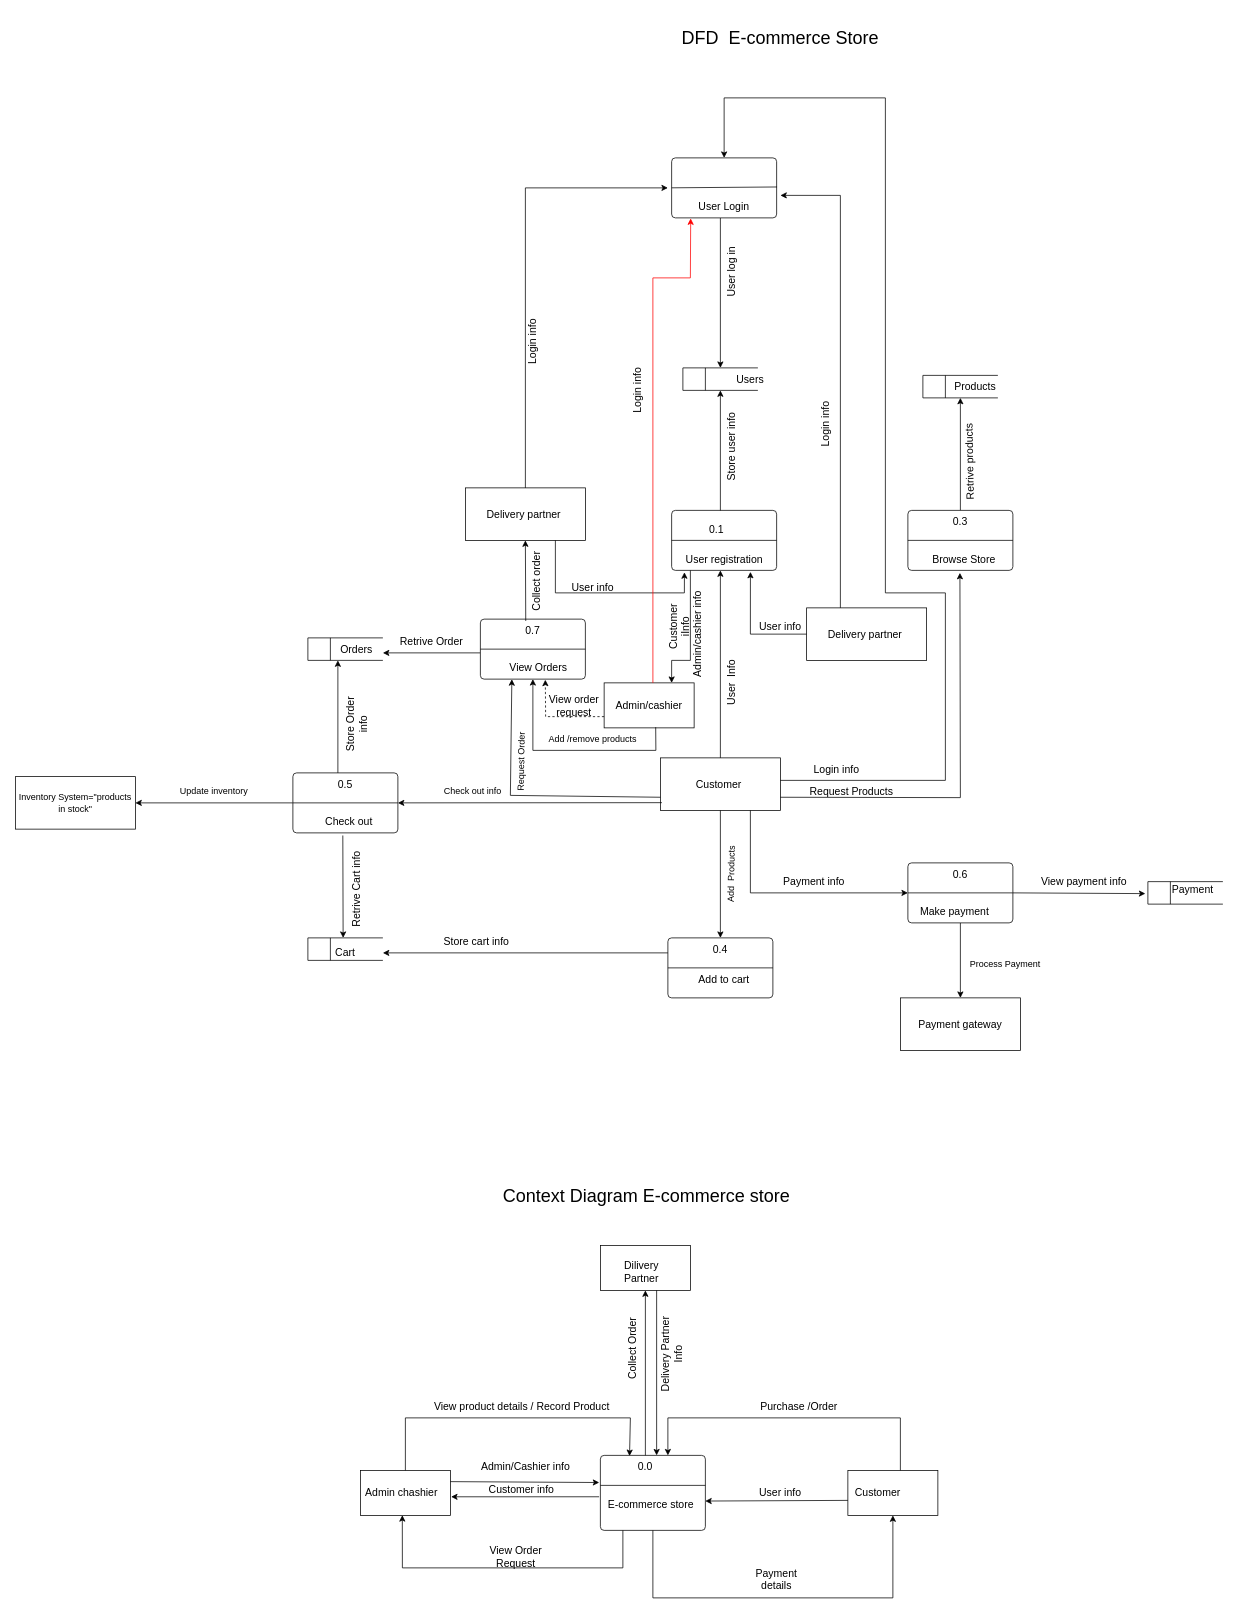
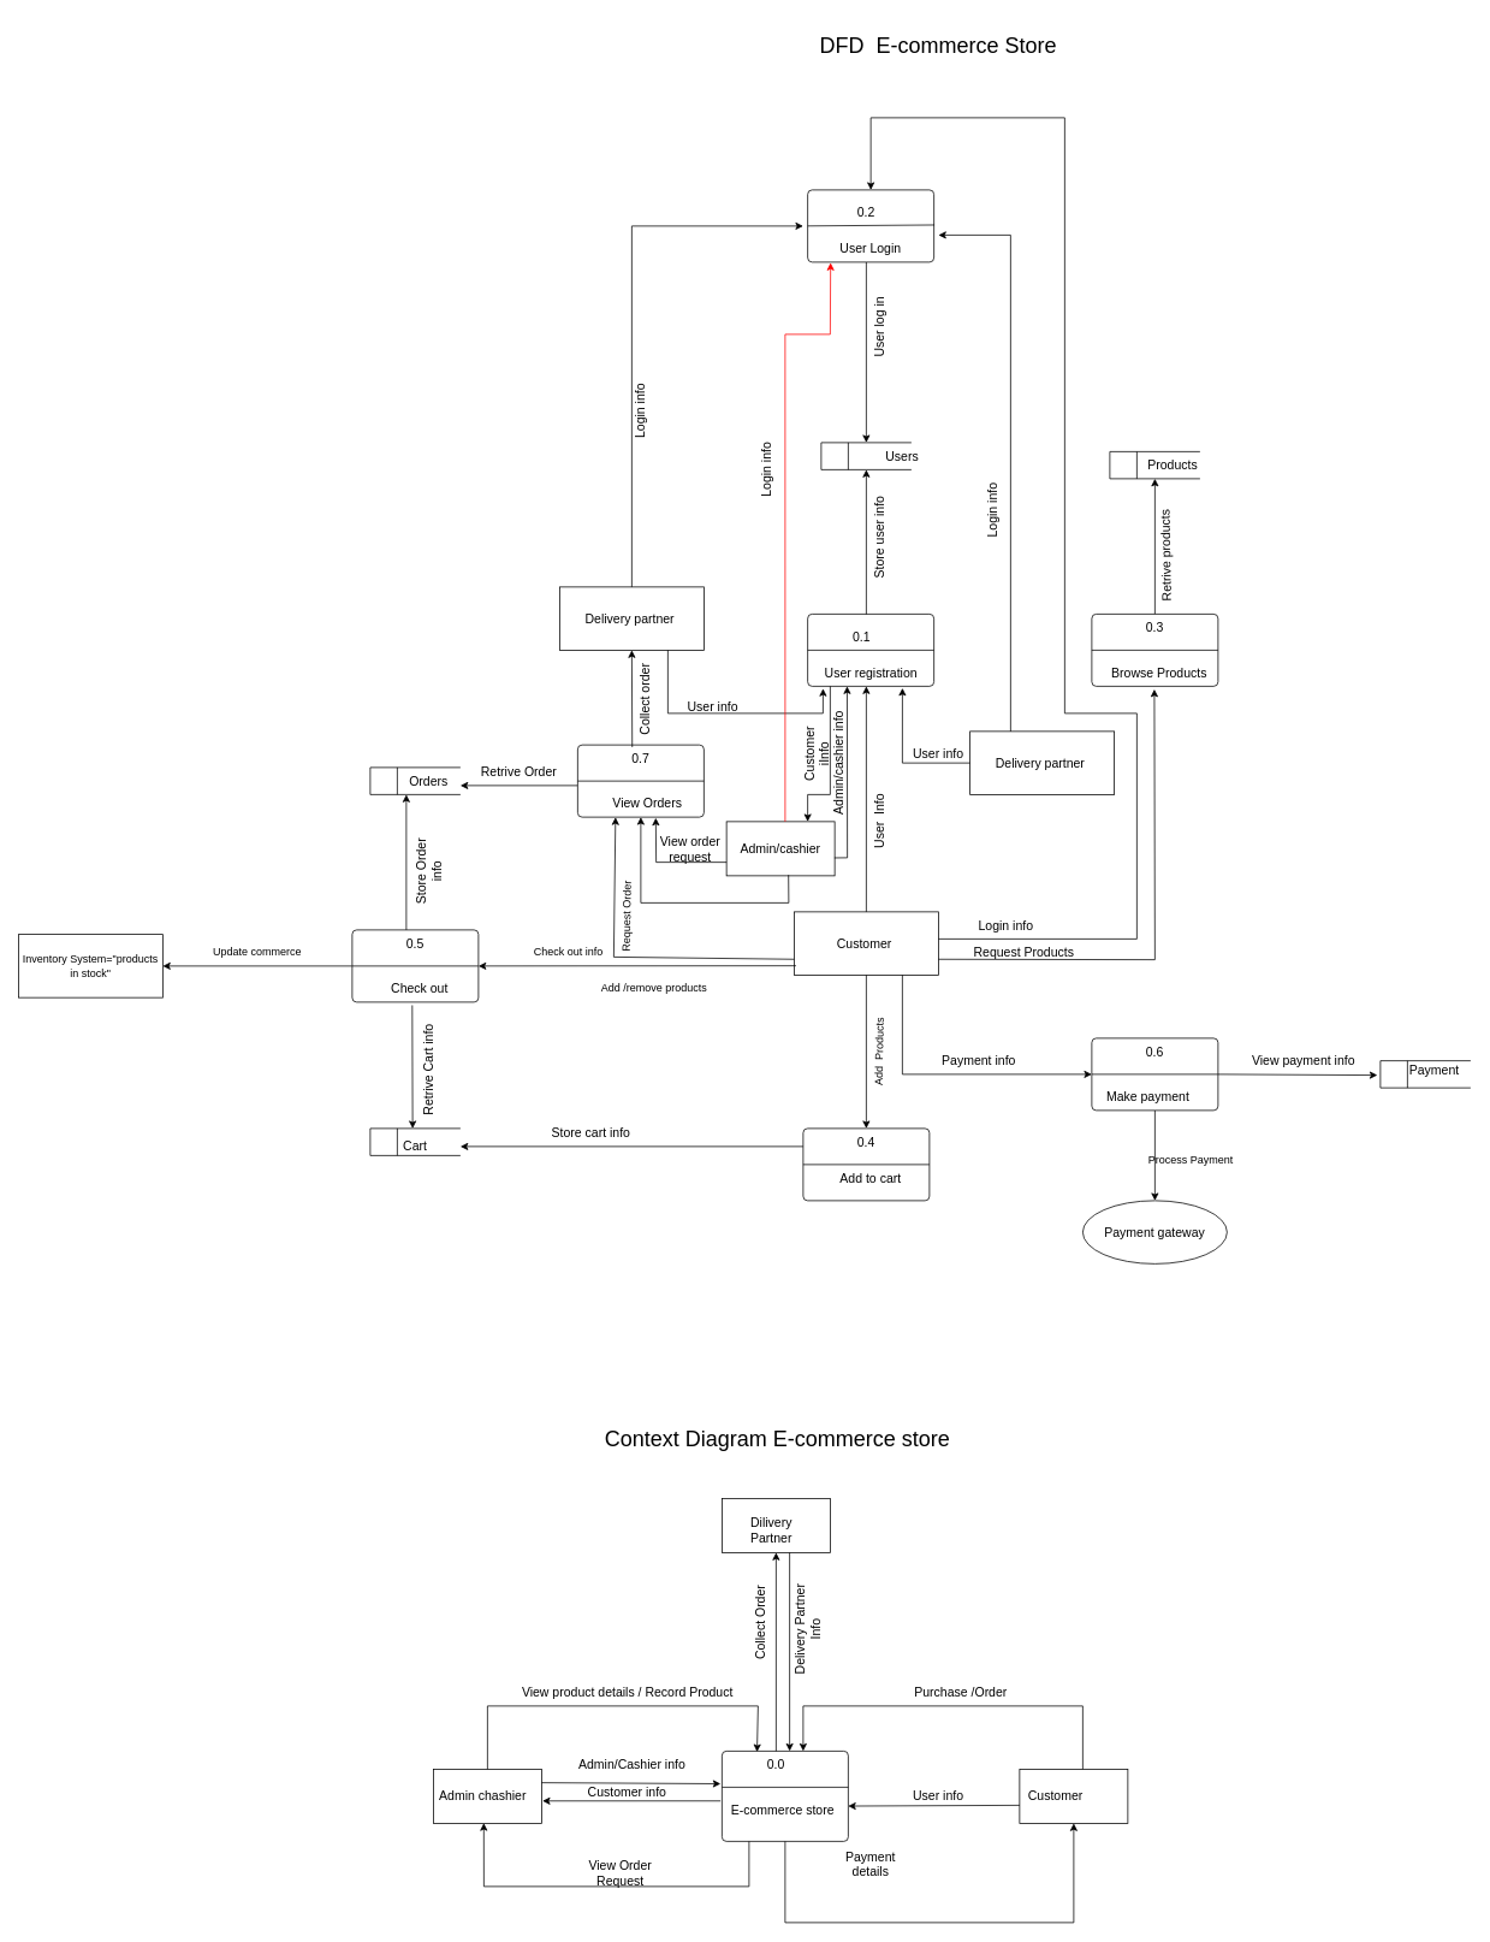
+ <mxCell id="89" value="&lt;font style=&quot;font-size: 14px;&quot;&gt;0.2&lt;/font&gt;" style="text;html=1;align=center;verticalAlign=middle;whiteSpace=wrap;rounded=0;" parent="1" vertex="1"><mxGeometry x="930" y="220" width="60" height="30" as="geometry" /></mxCell>
- <mxCell id="57" value="&lt;font style=&quot;font-size: 14px;&quot;&gt;Browse Store&lt;/font&gt;" style="text;html=1;align=center;verticalAlign=middle;whiteSpace=wrap;rounded=0;" parent="1" vertex="1"><mxGeometry x="1230" y="730" width="110" height="30" as="geometry" /></mxCell>
+ <mxCell id="57" value="&lt;font style=&quot;font-size: 14px;&quot;&gt;Browse Products&lt;/font&gt;" style="text;html=1;align=center;verticalAlign=middle;whiteSpace=wrap;rounded=0;" parent="1" vertex="1"><mxGeometry x="1230" y="730" width="110" height="30" as="geometry" /></mxCell>
+ <mxCell id="75" value="" style="endArrow=classic;html=1;rounded=0;entryX=0.25;entryY=1;entryDx=0;entryDy=0;exitX=0.997;exitY=0.669;exitDx=0;exitDy=0;exitPerimeter=0;" parent="1" source="71" target="54" edge="1"><mxGeometry width="50" height="50" relative="1" as="geometry"><mxPoint x="930" y="950" as="sourcePoint" /><mxPoint x="990" y="760" as="targetPoint" /><Array as="points"><mxPoint x="939" y="950" /></Array></mxGeometry></mxCell>
- <mxCell id="84" value="" style="endArrow=classic;html=1;rounded=0;entryX=0.607;entryY=1.029;entryDx=0;entryDy=0;exitX=0;exitY=0.75;exitDx=0;exitDy=0;entryPerimeter=0;dashed=1;" parent="1" source="71" target="52" edge="1"><mxGeometry width="50" height="50" relative="1" as="geometry"><mxPoint x="800" y="950" as="sourcePoint" /><mxPoint x="850" y="900" as="targetPoint" /><Array as="points"><mxPoint x="727" y="955" /></Array></mxGeometry></mxCell>
+ <mxCell id="84" value="" style="endArrow=classic;html=1;rounded=0;entryX=0.607;entryY=1.029;entryDx=0;entryDy=0;exitX=0;exitY=0.75;exitDx=0;exitDy=0;entryPerimeter=0;" parent="1" source="71" target="52" edge="1"><mxGeometry width="50" height="50" relative="1" as="geometry"><mxPoint x="800" y="950" as="sourcePoint" /><mxPoint x="850" y="900" as="targetPoint" /><Array as="points"><mxPoint x="727" y="955" /></Array></mxGeometry></mxCell>
- <mxCell id="124" value="Add /remove products" style="text;html=1;align=center;verticalAlign=middle;whiteSpace=wrap;rounded=0;" parent="1" vertex="1"><mxGeometry x="720" y="970" width="140" height="30" as="geometry" /></mxCell>
+ <mxCell id="124" value="Add /remove products" style="text;html=1;align=center;verticalAlign=middle;whiteSpace=wrap;rounded=0;" parent="1" vertex="1"><mxGeometry x="655" y="1080" width="140" height="30" as="geometry" /></mxCell>
- <mxCell id="44" value="Update inventory" style="text;html=1;align=center;verticalAlign=middle;whiteSpace=wrap;rounded=0;" parent="1" vertex="1"><mxGeometry x="230" y="1040" width="110" height="30" as="geometry" /></mxCell>
+ <mxCell id="44" value="Update commerce" style="text;html=1;align=center;verticalAlign=middle;whiteSpace=wrap;rounded=0;" parent="1" vertex="1"><mxGeometry x="230" y="1040" width="110" height="30" as="geometry" /></mxCell>
- <mxCell id="29" value="&lt;font style=&quot;font-size: 14px;&quot;&gt;Store cart info&lt;/font&gt;" style="text;html=1;align=center;verticalAlign=middle;whiteSpace=wrap;rounded=0;" parent="1" vertex="1"><mxGeometry x="580" y="1240" width="110" height="30" as="geometry" /></mxCell>
+ <mxCell id="29" value="&lt;font style=&quot;font-size: 14px;&quot;&gt;Store cart info&lt;/font&gt;" style="text;html=1;align=center;verticalAlign=middle;whiteSpace=wrap;rounded=0;" parent="1" vertex="1"><mxGeometry x="600" y="1240" width="110" height="30" as="geometry" /></mxCell>
- <mxCell id="40" value="Process Payment" style="text;html=1;align=center;verticalAlign=middle;whiteSpace=wrap;rounded=0;" parent="1" vertex="1"><mxGeometry x="1290" y="1270" width="100" height="30" as="geometry" /></mxCell>
+ <mxCell id="40" value="Process Payment" style="text;html=1;align=center;verticalAlign=middle;whiteSpace=wrap;rounded=0;" parent="1" vertex="1"><mxGeometry x="1270" y="1270" width="100" height="30" as="geometry" /></mxCell>
- <mxCell id="2" value="&lt;font style=&quot;font-size: 14px;&quot;&gt;Payment gateway&lt;/font&gt;" style="html=1;align=center;verticalAlign=middle;dashed=0;whiteSpace=wrap;" parent="1" vertex="1"><mxGeometry x="1200" y="1330" width="160" height="70" as="geometry" /></mxCell>
+ <mxCell id="2" value="&lt;font style=&quot;font-size: 14px;&quot;&gt;Payment gateway&lt;/font&gt;" style="ellipse;html=1;align=center;verticalAlign=middle;dashed=0;whiteSpace=wrap;" parent="1" vertex="1"><mxGeometry x="1200" y="1330" width="160" height="70" as="geometry" /></mxCell>
- <mxCell id="104" value="&lt;font style=&quot;font-size: 14px;&quot;&gt;Payment details&lt;/font&gt;" style="text;html=1;align=center;verticalAlign=middle;whiteSpace=wrap;rounded=0;" parent="1" vertex="1"><mxGeometry x="1005" y="2090" width="60" height="30" as="geometry" /></mxCell>
+ <mxCell id="104" value="&lt;font style=&quot;font-size: 14px;&quot;&gt;Payment details&lt;/font&gt;" style="text;html=1;align=center;verticalAlign=middle;whiteSpace=wrap;rounded=0;" parent="1" vertex="1"><mxGeometry x="935" y="2050" width="60" height="30" as="geometry" /></mxCell>
